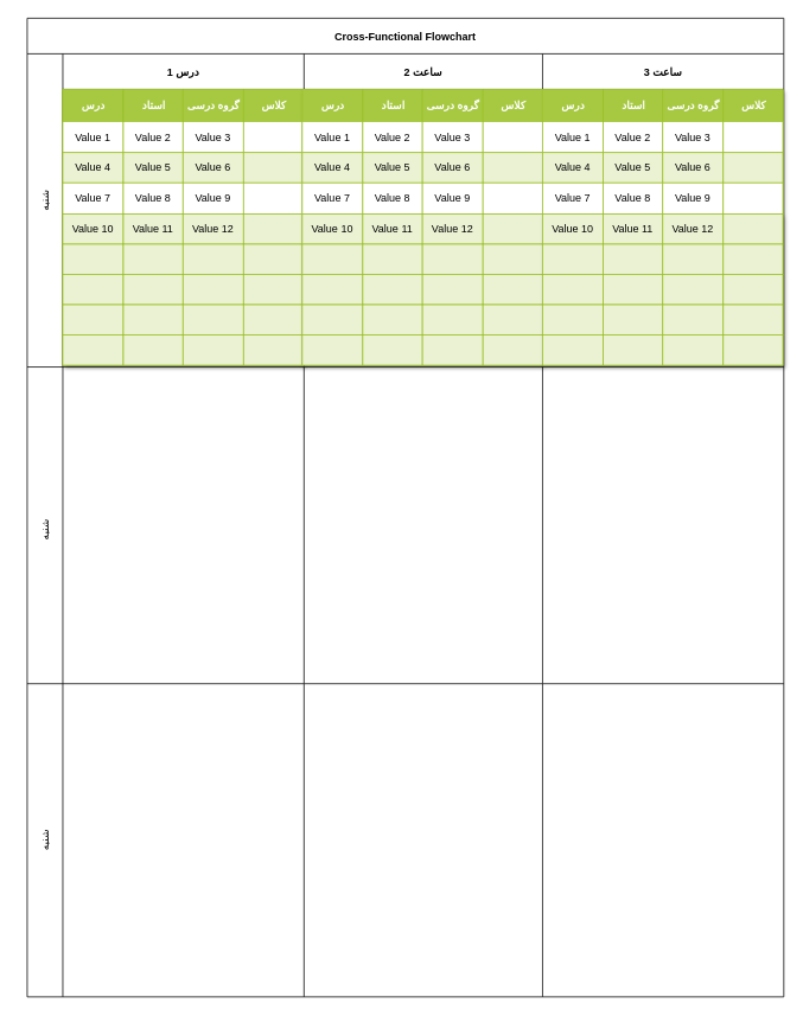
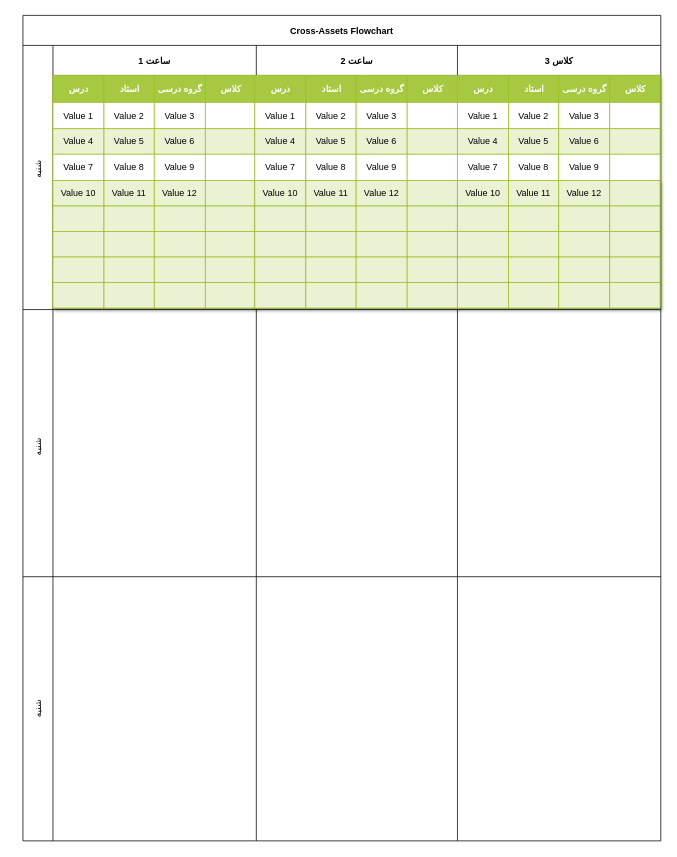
- <mxCell id="2" value="Cross-Functional Flowchart" style="shape=table;childLayout=tableLayout;startSize=40;collapsible=0;recursiveResize=0;expand=0;fontStyle=1;" vertex="1" parent="1"><mxGeometry width="850" height="1100" as="geometry" x="30" y="20" /></mxCell>
+ <mxCell id="2" value="Cross-Assets Flowchart" style="shape=table;childLayout=tableLayout;startSize=40;collapsible=0;recursiveResize=0;expand=0;fontStyle=1;" vertex="1" parent="1"><mxGeometry width="850" height="1100" as="geometry" x="30" y="20" /></mxCell>
- <mxCell id="4" value="درس 1" style="swimlane;swimlaneHead=0;swimlaneBody=0;fontStyle=0;connectable=0;fillColor=none;startSize=40;collapsible=0;recursiveResize=0;expand=0;fontStyle=1;" vertex="1" parent="3"><mxGeometry x="40" width="271" height="352" as="geometry"><mxRectangle width="271" height="352" as="alternateBounds" /></mxGeometry></mxCell>
+ <mxCell id="4" value="ساعت 1" style="swimlane;swimlaneHead=0;swimlaneBody=0;fontStyle=0;connectable=0;fillColor=none;startSize=40;collapsible=0;recursiveResize=0;expand=0;fontStyle=1;" vertex="1" parent="3"><mxGeometry x="40" width="271" height="352" as="geometry"><mxRectangle width="271" height="352" as="alternateBounds" /></mxGeometry></mxCell>
- <mxCell id="98" value="ساعت 3" style="swimlane;swimlaneHead=0;swimlaneBody=0;fontStyle=0;connectable=0;fillColor=none;startSize=40;collapsible=0;recursiveResize=0;expand=0;fontStyle=1;" vertex="1" parent="3"><mxGeometry x="579" width="271" height="352" as="geometry"><mxRectangle width="271" height="352" as="alternateBounds" /></mxGeometry></mxCell>
+ <mxCell id="98" value="کلاس 3" style="swimlane;swimlaneHead=0;swimlaneBody=0;fontStyle=0;connectable=0;fillColor=none;startSize=40;collapsible=0;recursiveResize=0;expand=0;fontStyle=1;" vertex="1" parent="3"><mxGeometry x="579" width="271" height="352" as="geometry"><mxRectangle width="271" height="352" as="alternateBounds" /></mxGeometry></mxCell>
